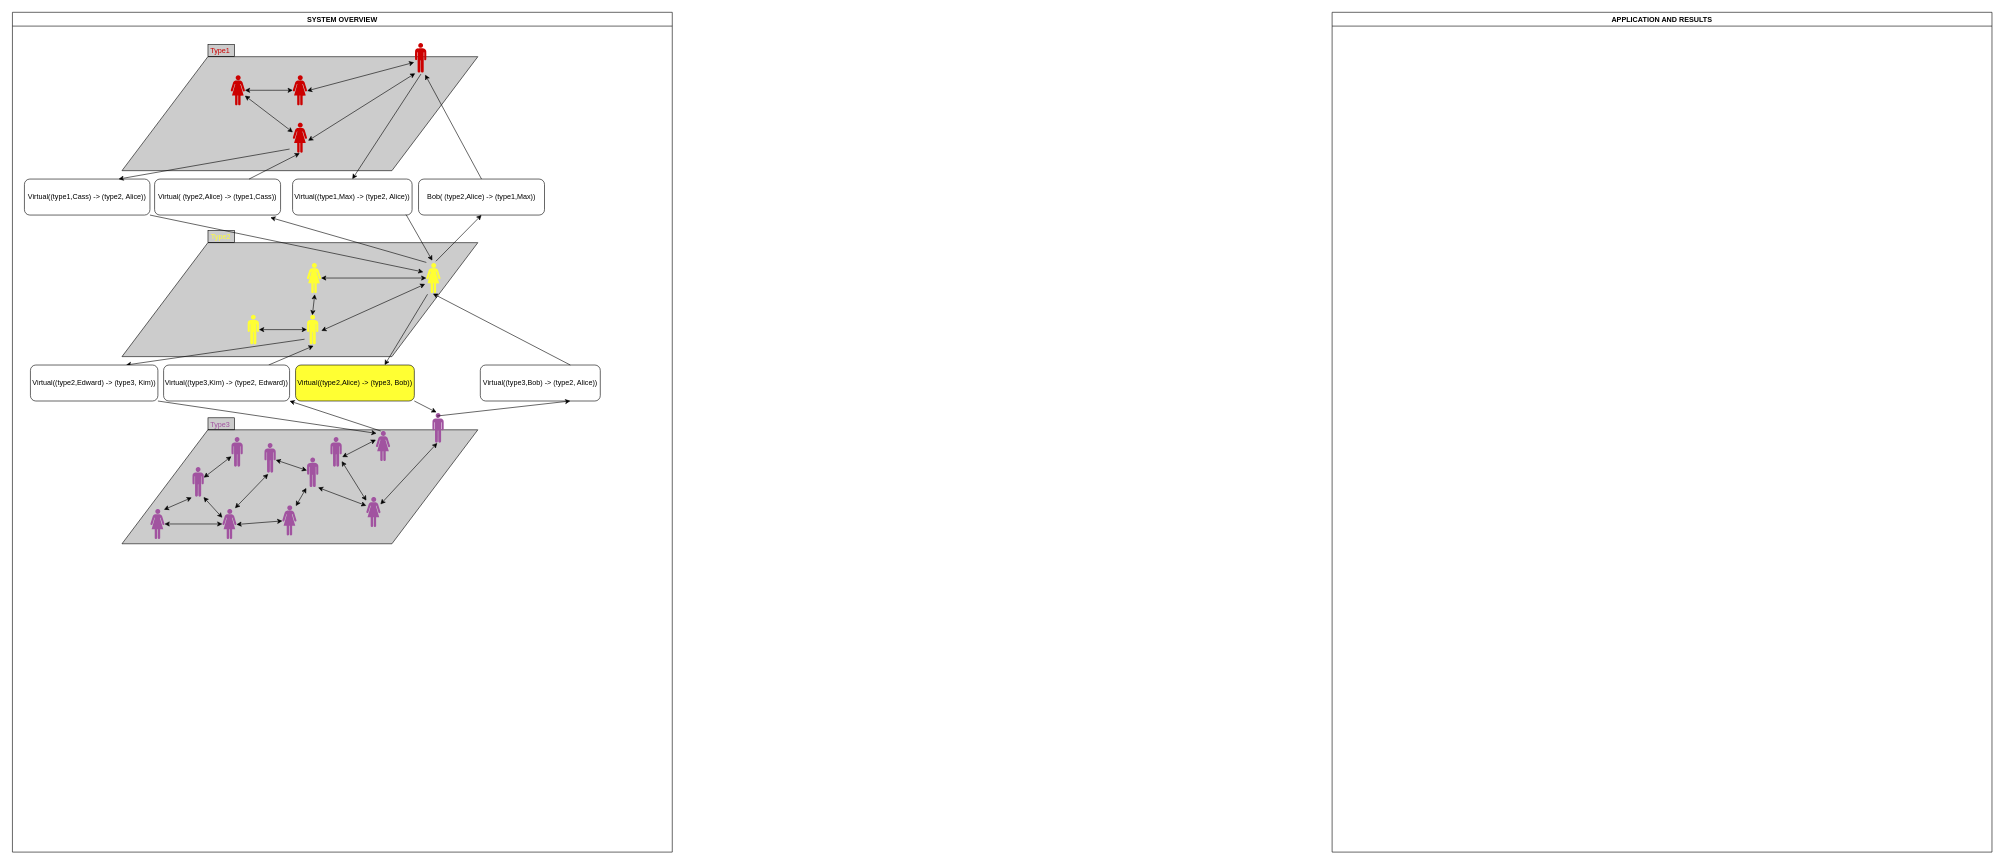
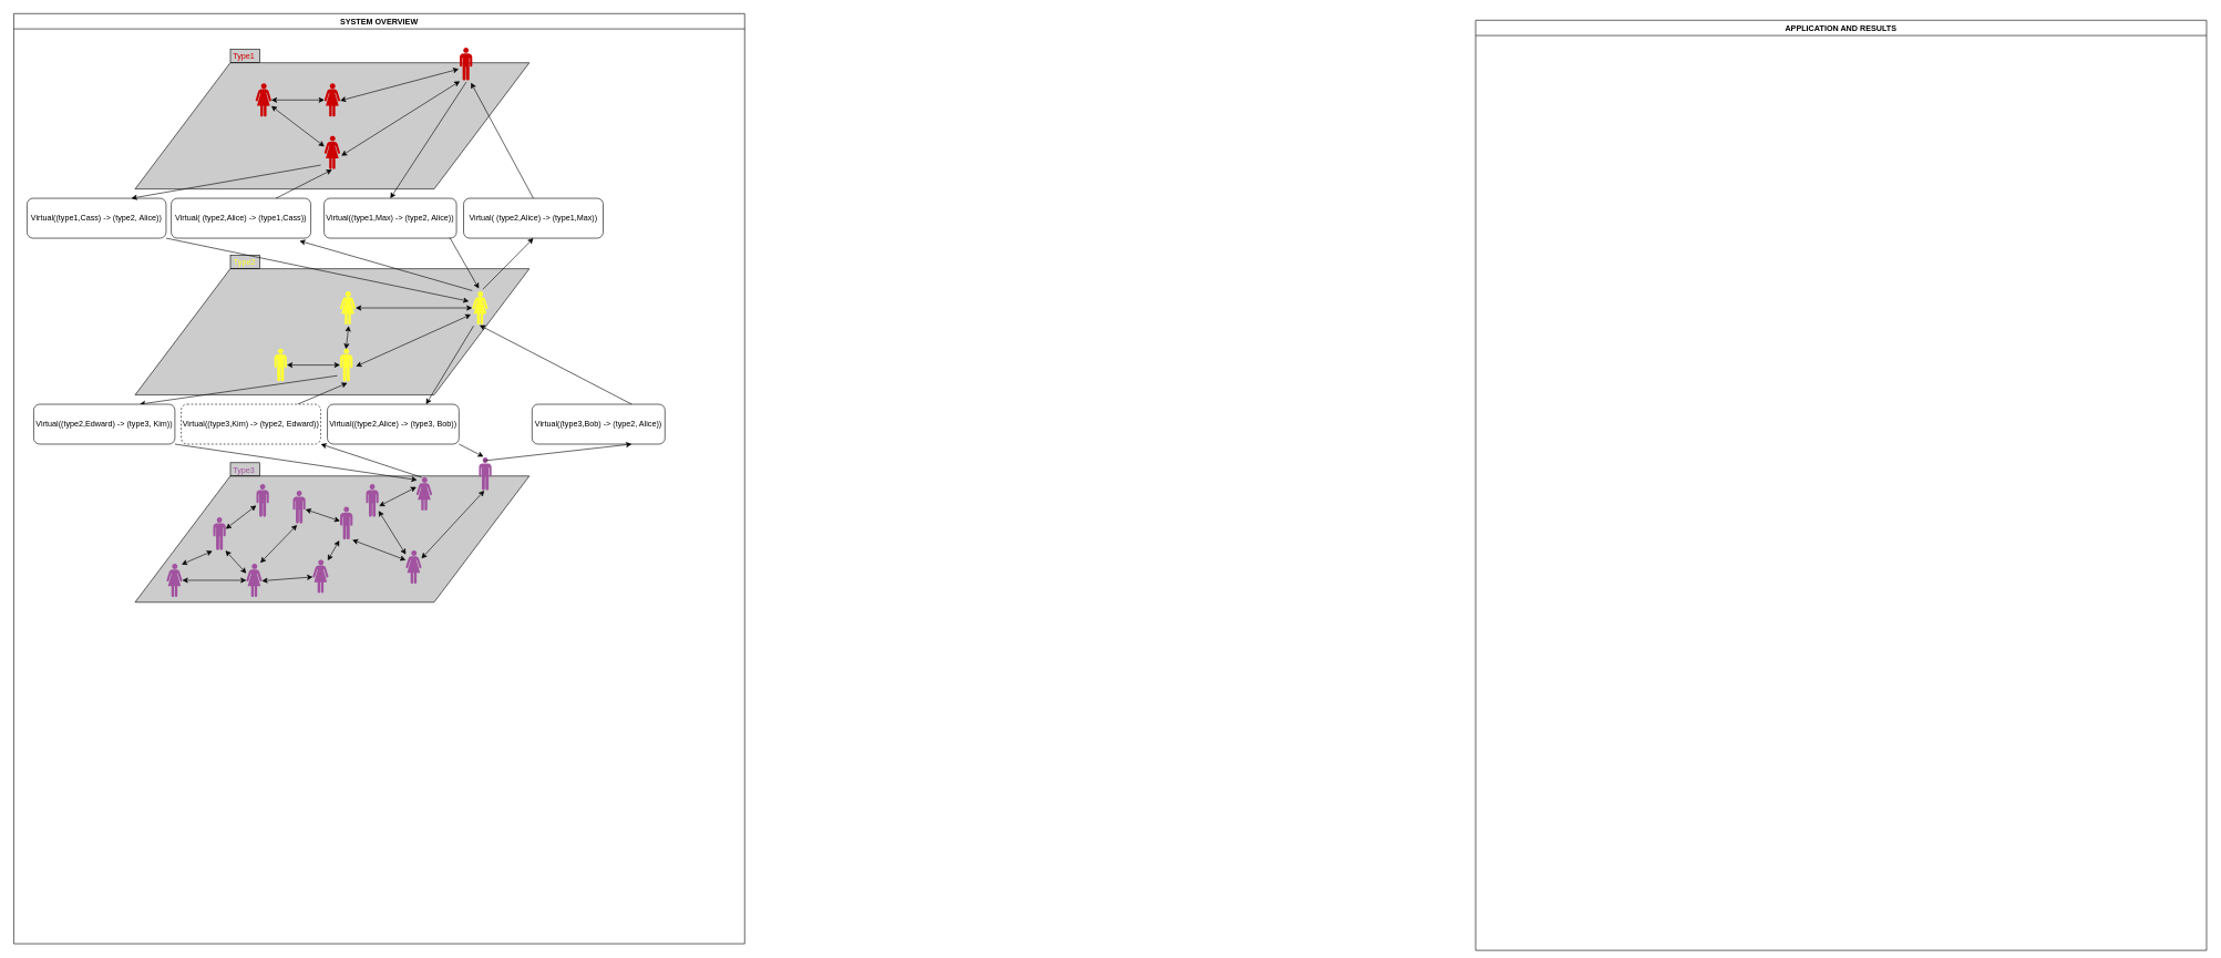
- <mxCell id="61" value="Bob( (type2,Alice) -&amp;gt; (type1,Max))" style="rounded=1;whiteSpace=wrap;html=1;" vertex="1" parent="2"><mxGeometry x="677" y="278" width="210" height="60" as="geometry" /></mxCell>
+ <mxCell id="61" value="Virtual( (type2,Alice) -&amp;gt; (type1,Max))" style="rounded=1;whiteSpace=wrap;html=1;" vertex="1" parent="2"><mxGeometry x="677" y="278" width="210" height="60" as="geometry" /></mxCell>
- <mxCell id="67" value="Virtual((type3,Kim) -&amp;gt; (type2, Edward))" style="rounded=1;whiteSpace=wrap;html=1;" vertex="1" parent="2"><mxGeometry x="252" y="588" width="210" height="60" as="geometry" /></mxCell>
+ <mxCell id="67" value="Virtual((type3,Kim) -&amp;gt; (type2, Edward))" style="rounded=1;whiteSpace=wrap;html=1;dashed=1;" vertex="1" parent="2"><mxGeometry x="252" y="588" width="210" height="60" as="geometry" /></mxCell>
- <mxCell id="56" value="Virtual((type2,Alice) -&amp;gt; (type3, Bob))" style="rounded=1;whiteSpace=wrap;html=1;fillColor=#ffff33;" vertex="1" parent="2"><mxGeometry x="472" y="588" width="198" height="60" as="geometry" /></mxCell>
+ <mxCell id="56" value="Virtual((type2,Alice) -&amp;gt; (type3, Bob))" style="rounded=1;whiteSpace=wrap;html=1;" vertex="1" parent="2"><mxGeometry x="472" y="588" width="198" height="60" as="geometry" /></mxCell>
- <mxCell id="75" value="APPLICATION AND RESULTS" style="swimlane;whiteSpace=wrap;html=1;" vertex="1" parent="1"><mxGeometry x="2220" y="20" width="1100" height="1400" as="geometry" /></mxCell>
+ <mxCell id="75" value="APPLICATION AND RESULTS" style="swimlane;whiteSpace=wrap;html=1;" vertex="1" parent="1"><mxGeometry x="2220" y="30" width="1100" height="1400" as="geometry" /></mxCell>
